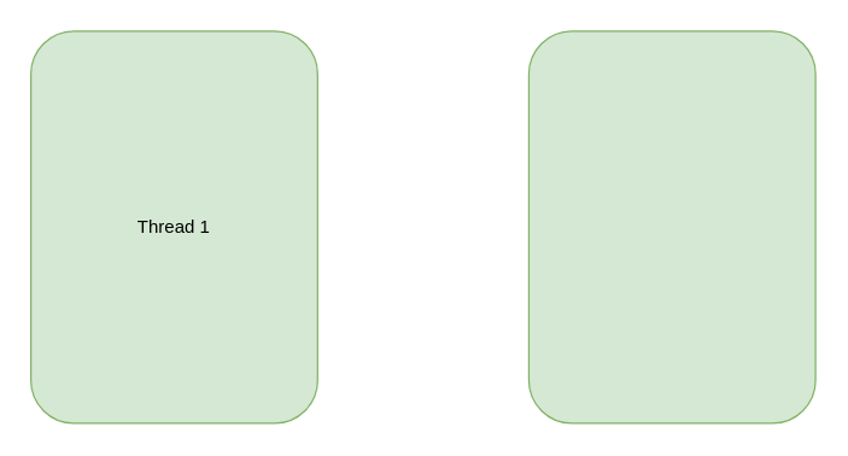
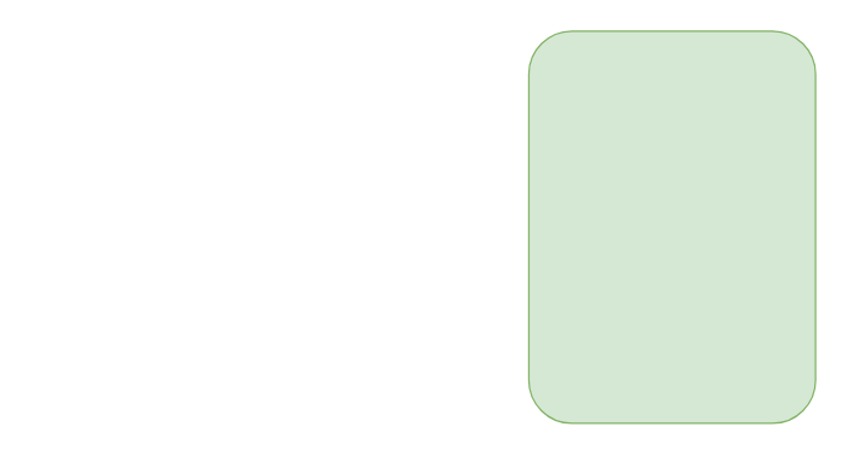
- <mxCell id="2" value="Thread 1" style="rounded=1;whiteSpace=wrap;html=1;fillColor=#d5e8d4;strokeColor=#82b366;" vertex="1" parent="1"><mxGeometry x="20" y="20" width="190" height="260" as="geometry" /></mxCell>
